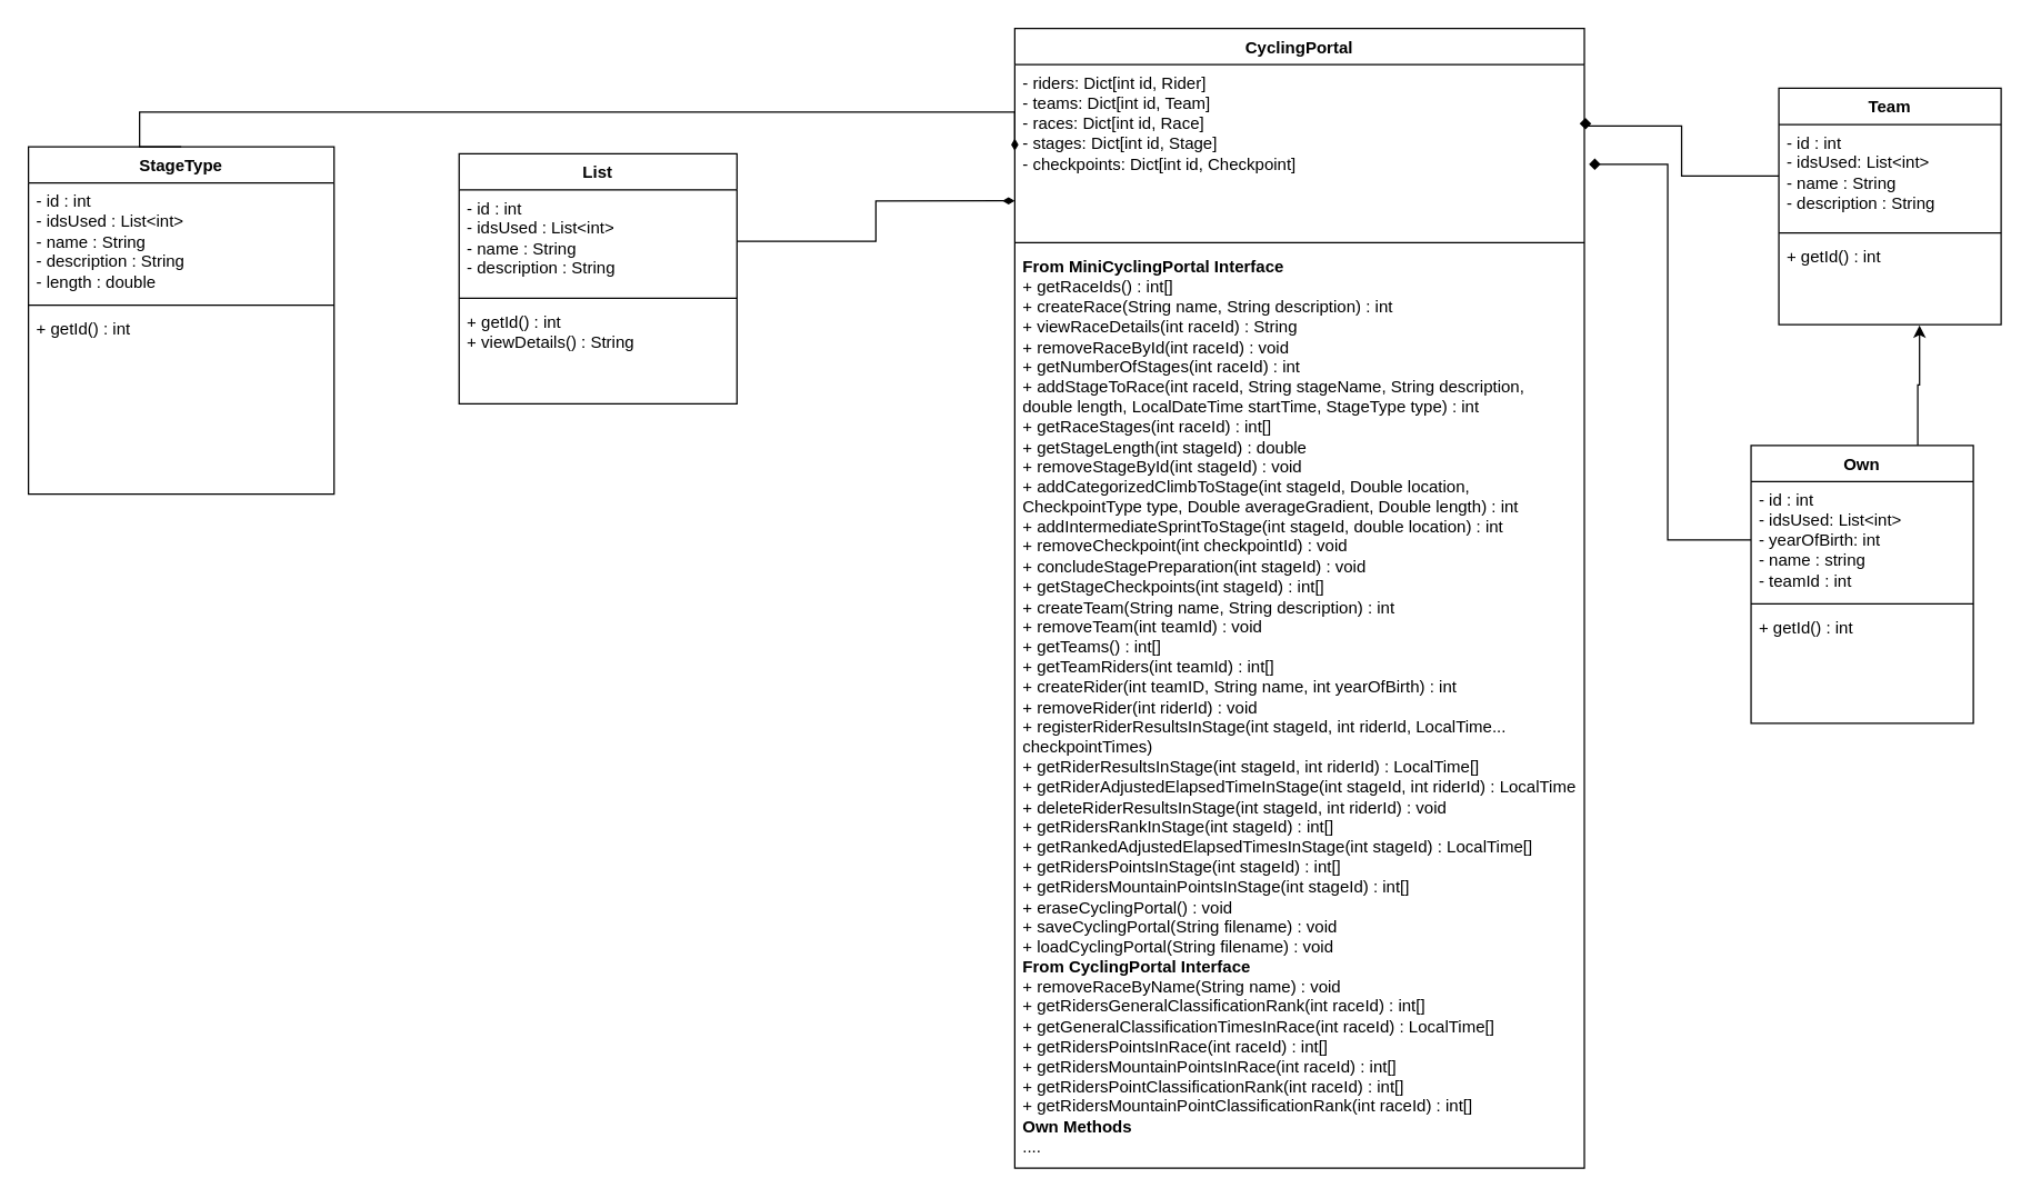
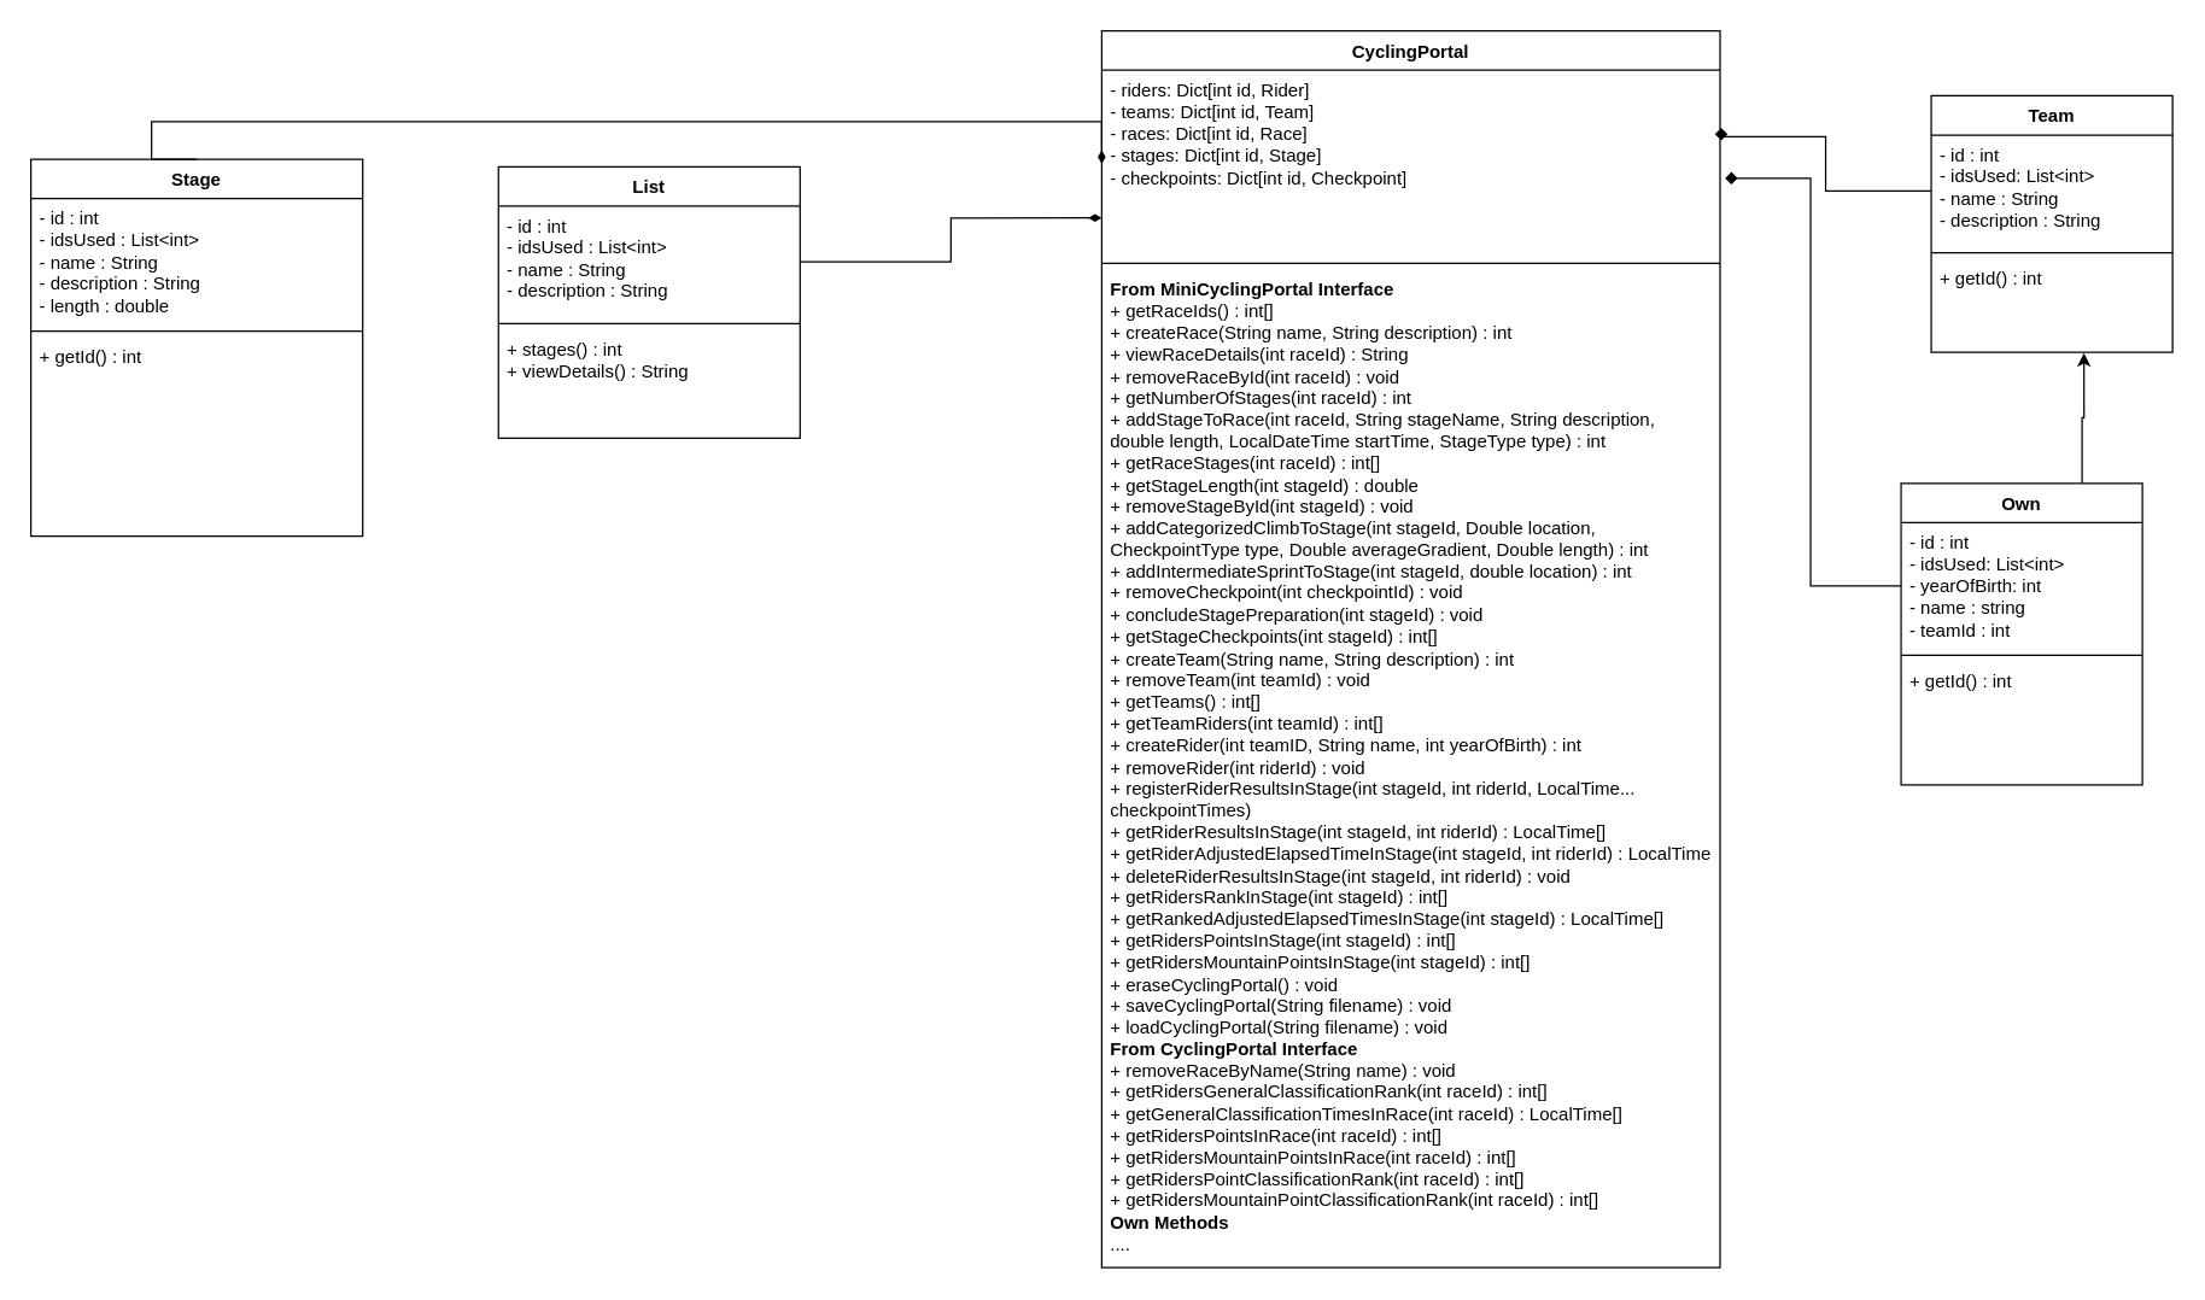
- <mxCell id="22" value="StageType" style="swimlane;fontStyle=1;align=center;verticalAlign=top;childLayout=stackLayout;horizontal=1;startSize=26;horizontalStack=0;resizeParent=1;resizeParentMax=0;resizeLast=0;collapsible=1;marginBottom=0;whiteSpace=wrap;html=1;" parent="1" vertex="1"><mxGeometry x="20" y="105" width="220" height="250" as="geometry" /></mxCell>
+ <mxCell id="22" value="Stage" style="swimlane;fontStyle=1;align=center;verticalAlign=top;childLayout=stackLayout;horizontal=1;startSize=26;horizontalStack=0;resizeParent=1;resizeParentMax=0;resizeLast=0;collapsible=1;marginBottom=0;whiteSpace=wrap;html=1;" parent="1" vertex="1"><mxGeometry x="20" y="105" width="220" height="250" as="geometry" /></mxCell>
- <mxCell id="19" value="+ getId() : int&lt;br&gt;+ viewDetails() : String" style="text;strokeColor=none;fillColor=none;align=left;verticalAlign=top;spacingLeft=4;spacingRight=4;overflow=hidden;rotatable=0;points=[[0,0.5],[1,0.5]];portConstraint=eastwest;whiteSpace=wrap;html=1;" parent="16" vertex="1"><mxGeometry y="108" width="200" height="72" as="geometry" /></mxCell>
+ <mxCell id="19" value="+ stages() : int&lt;br&gt;+ viewDetails() : String" style="text;strokeColor=none;fillColor=none;align=left;verticalAlign=top;spacingLeft=4;spacingRight=4;overflow=hidden;rotatable=0;points=[[0,0.5],[1,0.5]];portConstraint=eastwest;whiteSpace=wrap;html=1;" parent="16" vertex="1"><mxGeometry y="108" width="200" height="72" as="geometry" /></mxCell>
